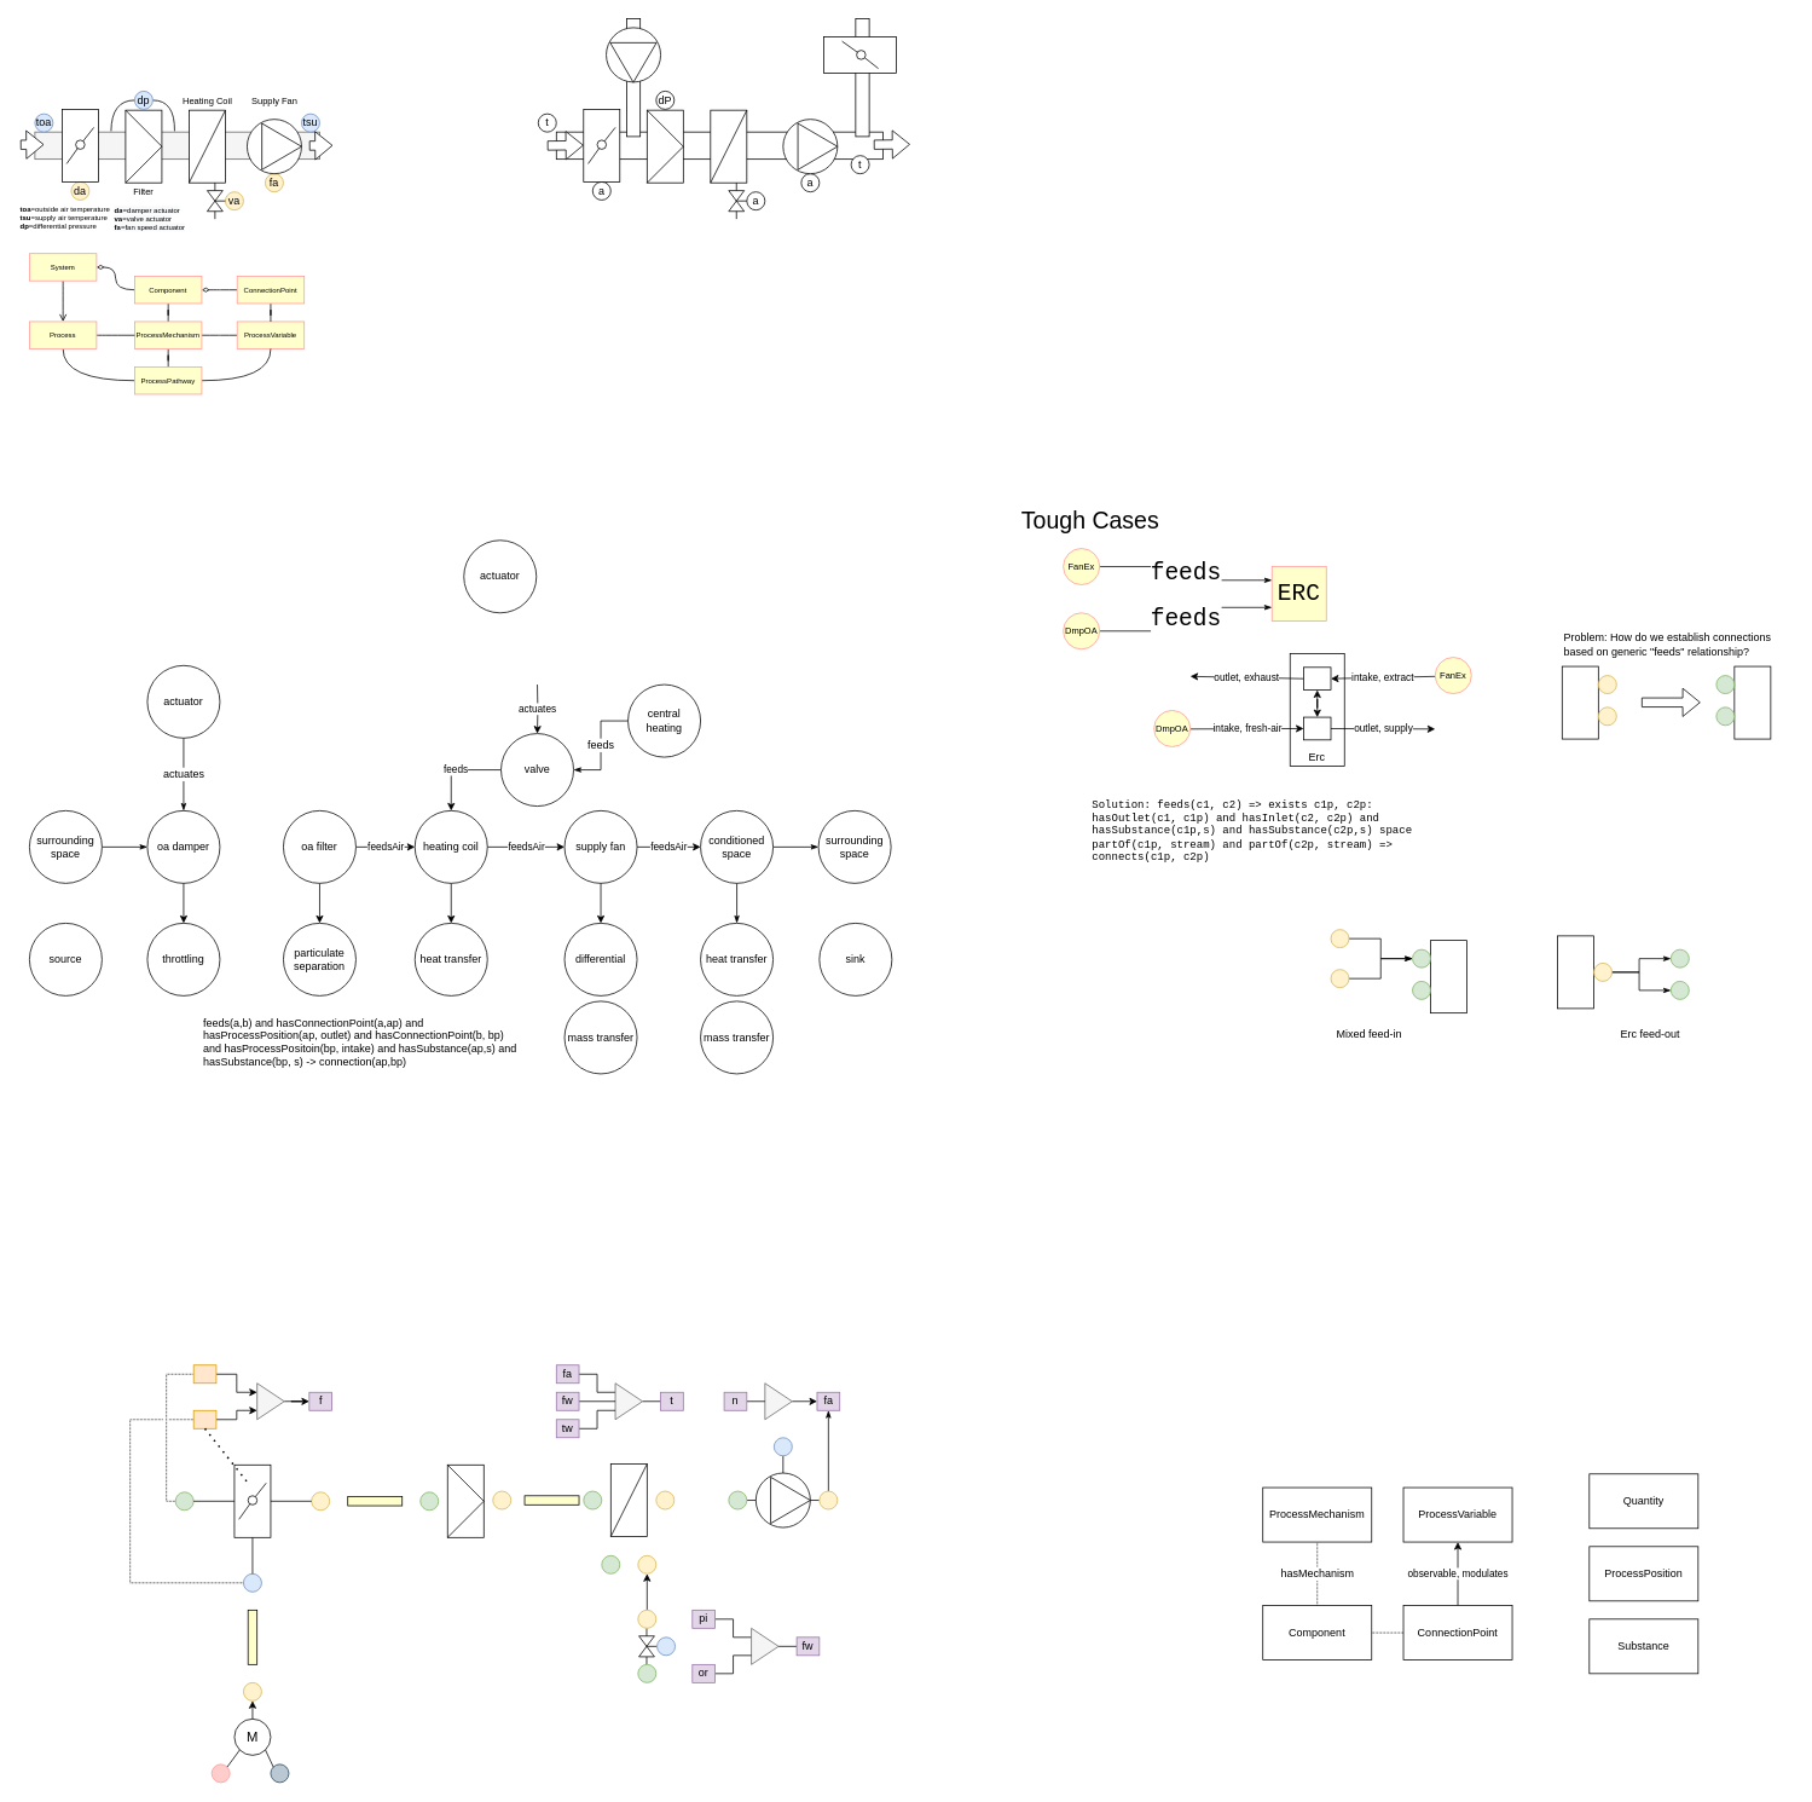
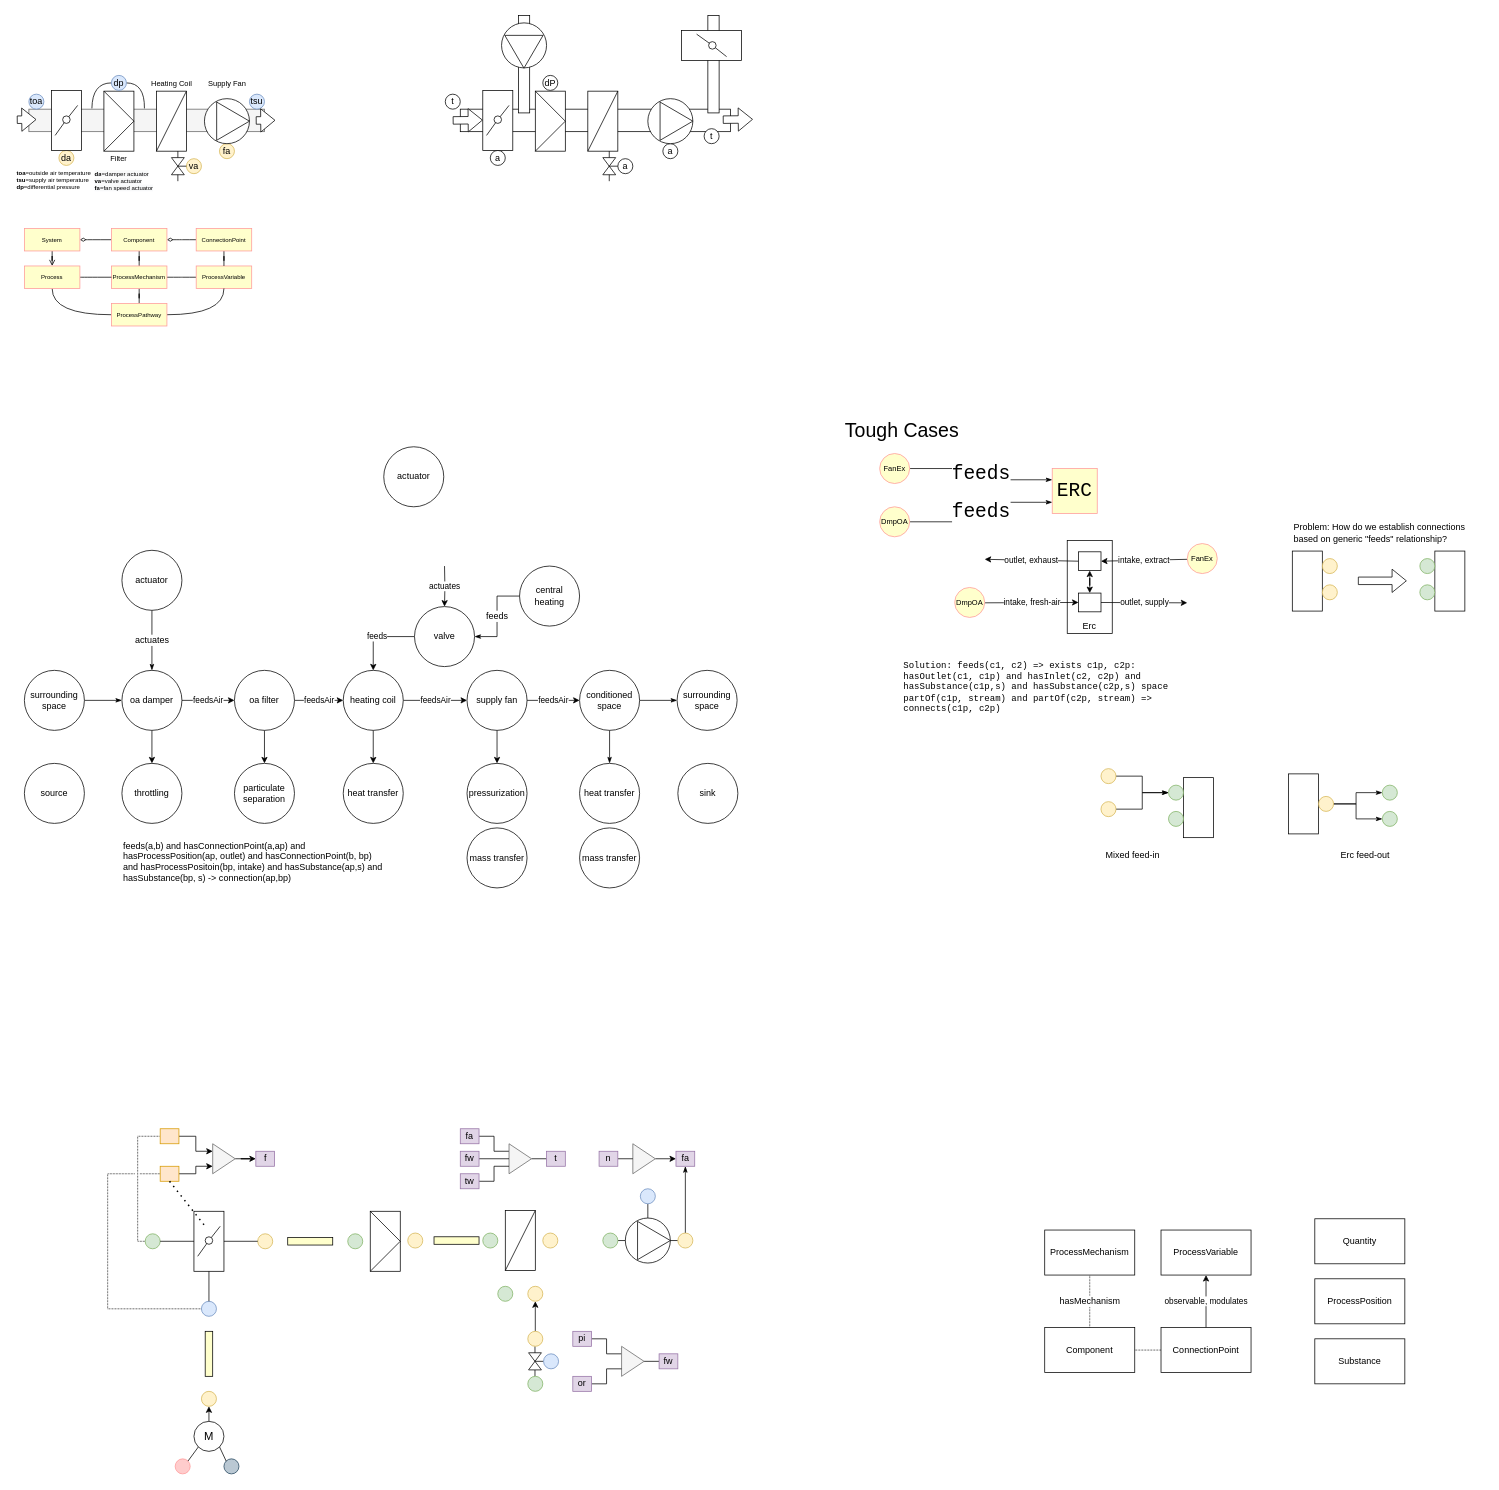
- <mxCell id="255" value="System" style="rounded=0;whiteSpace=wrap;html=1;strokeColor=#FF9999;fillColor=#FFFFCC;fontFamily=Helvetica;fontSize=8;align=center;" vertex="1" parent="1"><mxGeometry x="32" y="279" width="74" height="30" as="geometry" /></mxCell>
+ <mxCell id="255" value="System" style="rounded=0;whiteSpace=wrap;html=1;strokeColor=#FF9999;fillColor=#FFFFCC;fontFamily=Helvetica;fontSize=8;align=center;" vertex="1" parent="1"><mxGeometry x="32" y="304" width="74" height="30" as="geometry" /></mxCell>
+ <mxCell id="2" value="feedsAir" style="edgeStyle=orthogonalEdgeStyle;rounded=0;orthogonalLoop=1;jettySize=auto;html=1;entryX=0;entryY=0.5;entryDx=0;entryDy=0;" edge="1" parent="1" source="4" target="7"><mxGeometry relative="1" as="geometry" /></mxCell>
- <mxCell id="20" value="differential" style="ellipse;whiteSpace=wrap;html=1;aspect=fixed;" vertex="1" parent="1"><mxGeometry x="622" y="1017" width="80" height="80" as="geometry" /></mxCell>
+ <mxCell id="20" value="pressurization" style="ellipse;whiteSpace=wrap;html=1;aspect=fixed;" vertex="1" parent="1"><mxGeometry x="622" y="1017" width="80" height="80" as="geometry" /></mxCell>
- <mxCell id="33" value="feeds(a,b) and hasConnectionPoint(a,ap) and hasProcessPosition(ap, outlet) and hasConnectionPoint(b, bp) and hasProcessPositoin(bp, intake) and hasSubstance(ap,s) and hasSubstance(bp, s) -&amp;gt; connection(ap,bp)" style="text;html=1;strokeColor=none;fillColor=none;align=left;verticalAlign=middle;whiteSpace=wrap;rounded=0;" vertex="1" parent="1"><mxGeometry x="222" y="1123" width="350" height="50" as="geometry" /></mxCell>
+ <mxCell id="33" value="feeds(a,b) and hasConnectionPoint(a,ap) and hasProcessPosition(ap, outlet) and hasConnectionPoint(b, bp) and hasProcessPositoin(bp, intake) and hasSubstance(ap,s) and hasSubstance(bp, s) -&amp;gt; connection(ap,bp)" style="text;html=1;strokeColor=none;fillColor=none;align=left;verticalAlign=middle;whiteSpace=wrap;rounded=0;" vertex="1" parent="1"><mxGeometry x="162" y="1123" width="350" height="50" as="geometry" /></mxCell>
